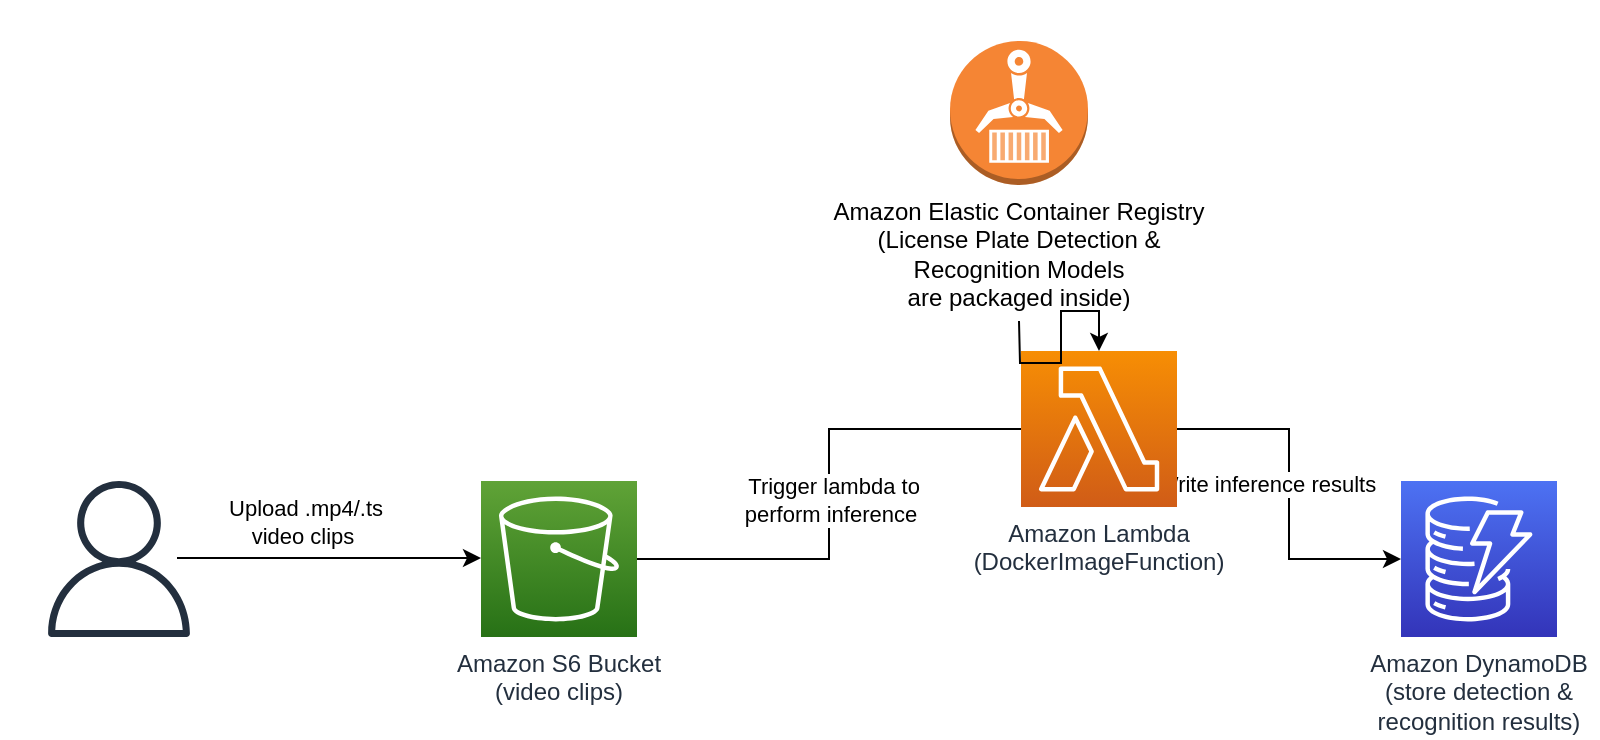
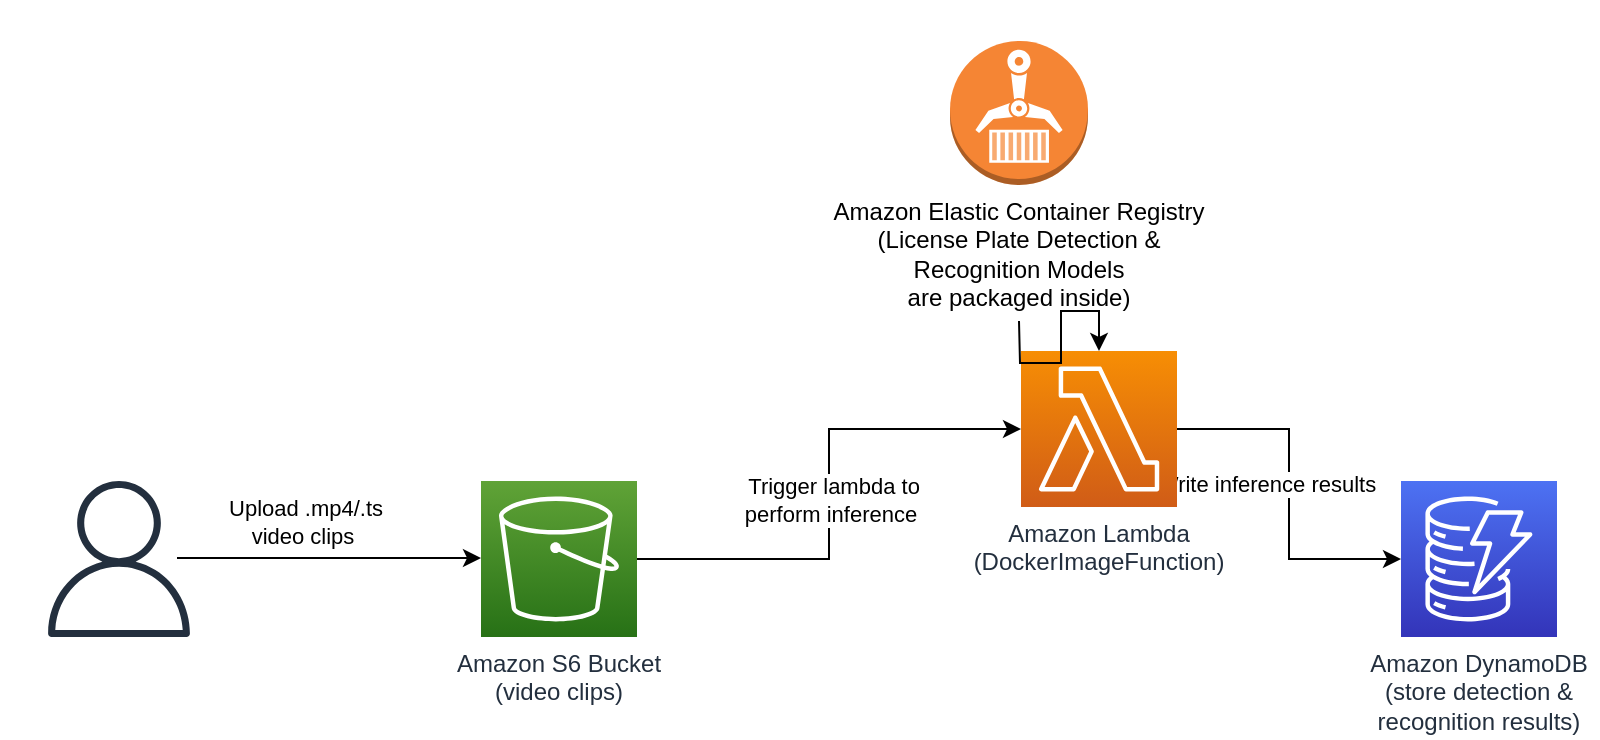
- <mxCell id="3" style="edgeStyle=orthogonalEdgeStyle;rounded=0;orthogonalLoop=1;jettySize=auto;html=1;exitX=1;exitY=0.5;exitDx=0;exitDy=0;exitPerimeter=0;endArrow=none;" edge="1" parent="1" source="5" target="8"><mxGeometry relative="1" as="geometry" /></mxCell>
+ <mxCell id="3" style="edgeStyle=orthogonalEdgeStyle;rounded=0;orthogonalLoop=1;jettySize=auto;html=1;exitX=1;exitY=0.5;exitDx=0;exitDy=0;exitPerimeter=0;" edge="1" parent="1" source="5" target="8"><mxGeometry relative="1" as="geometry" /></mxCell>
